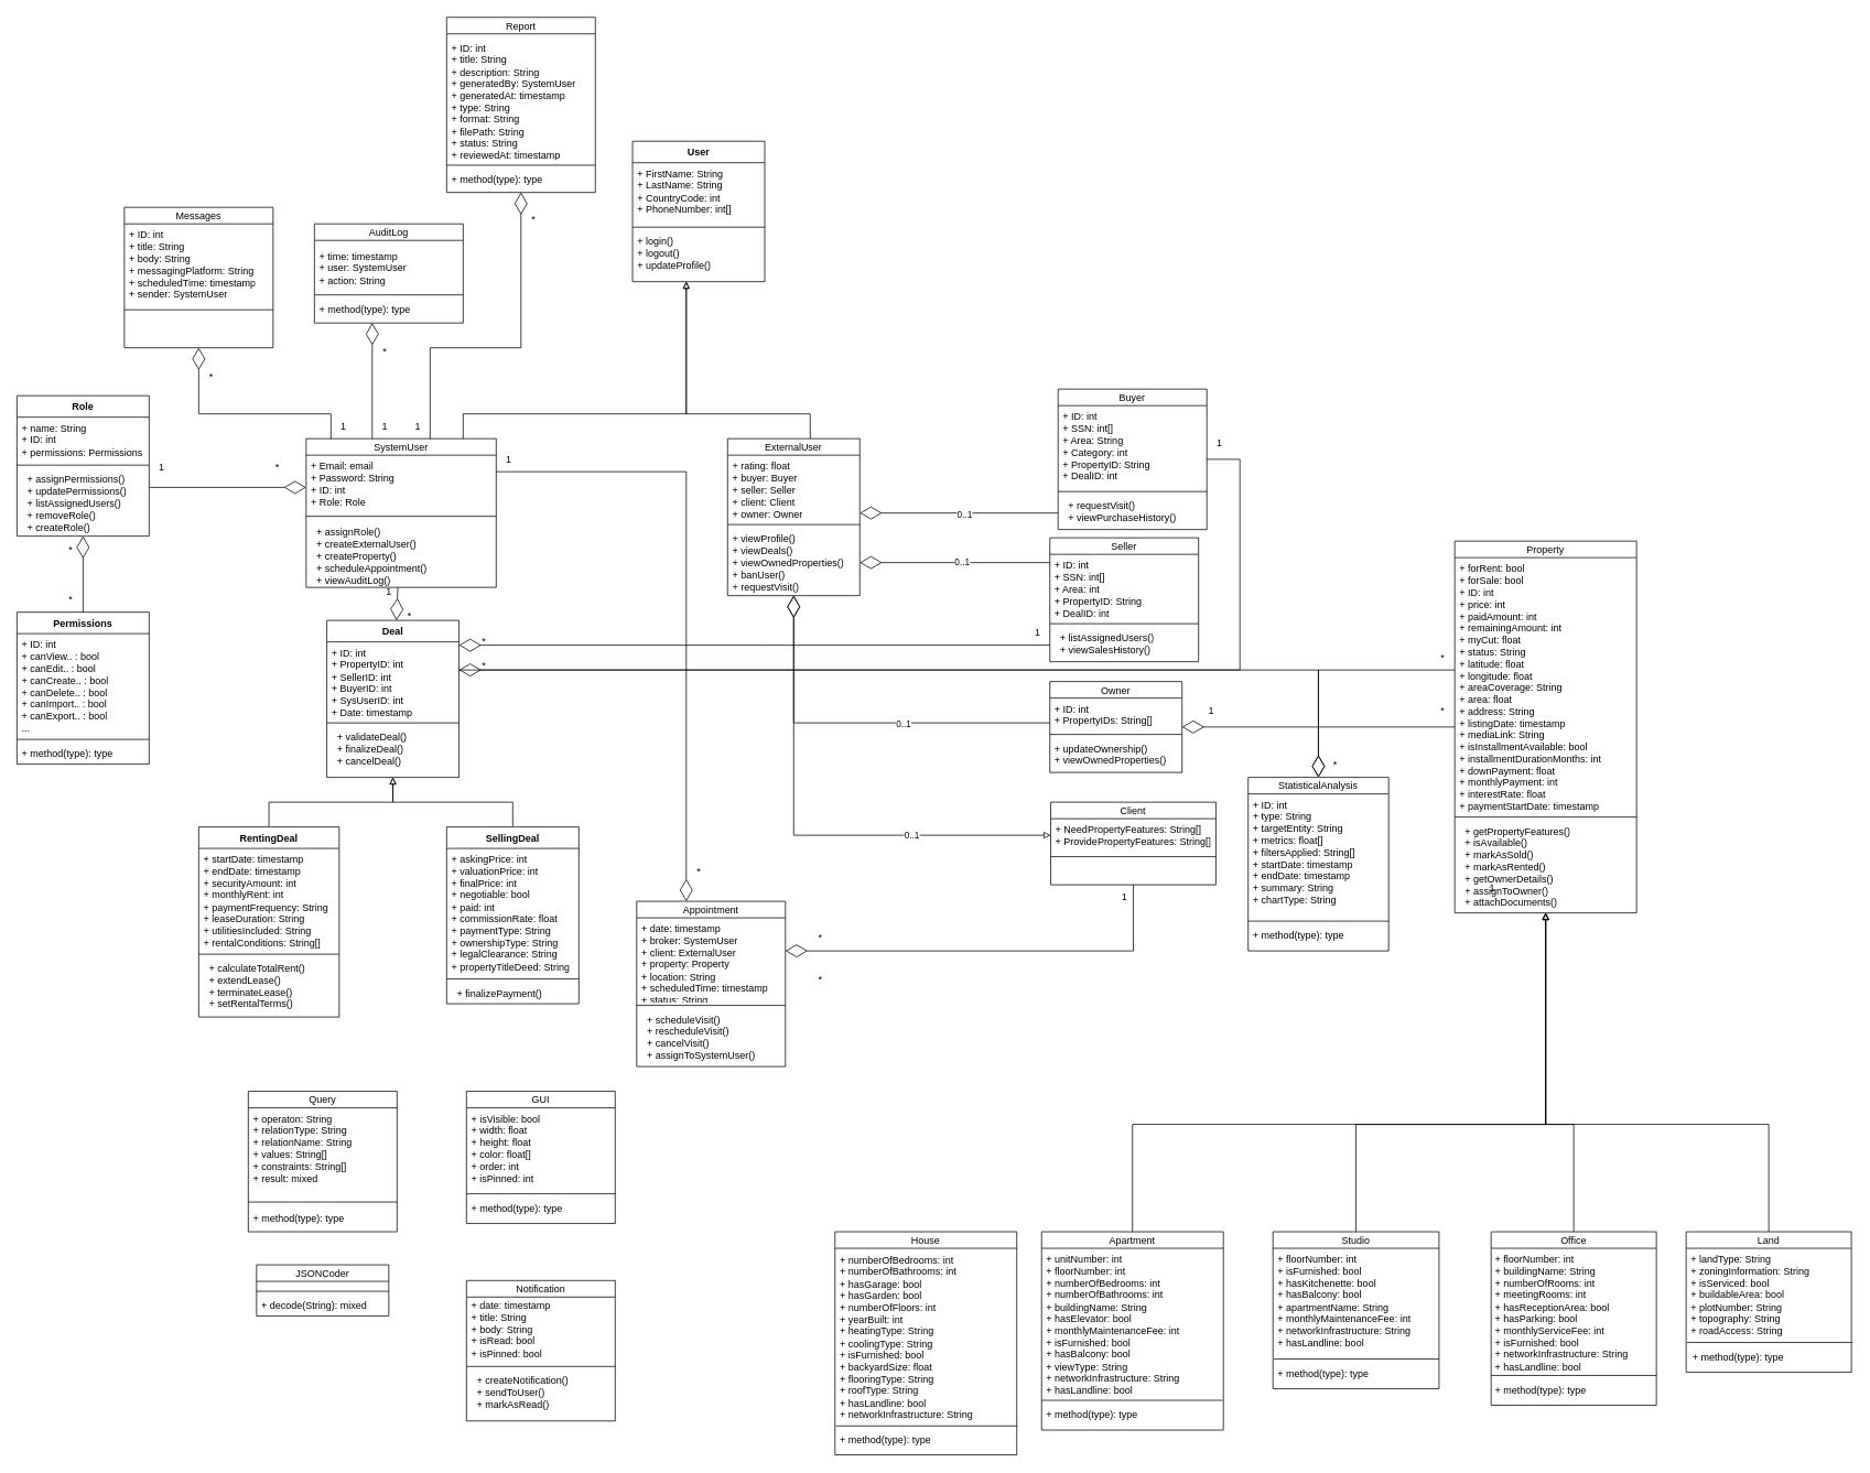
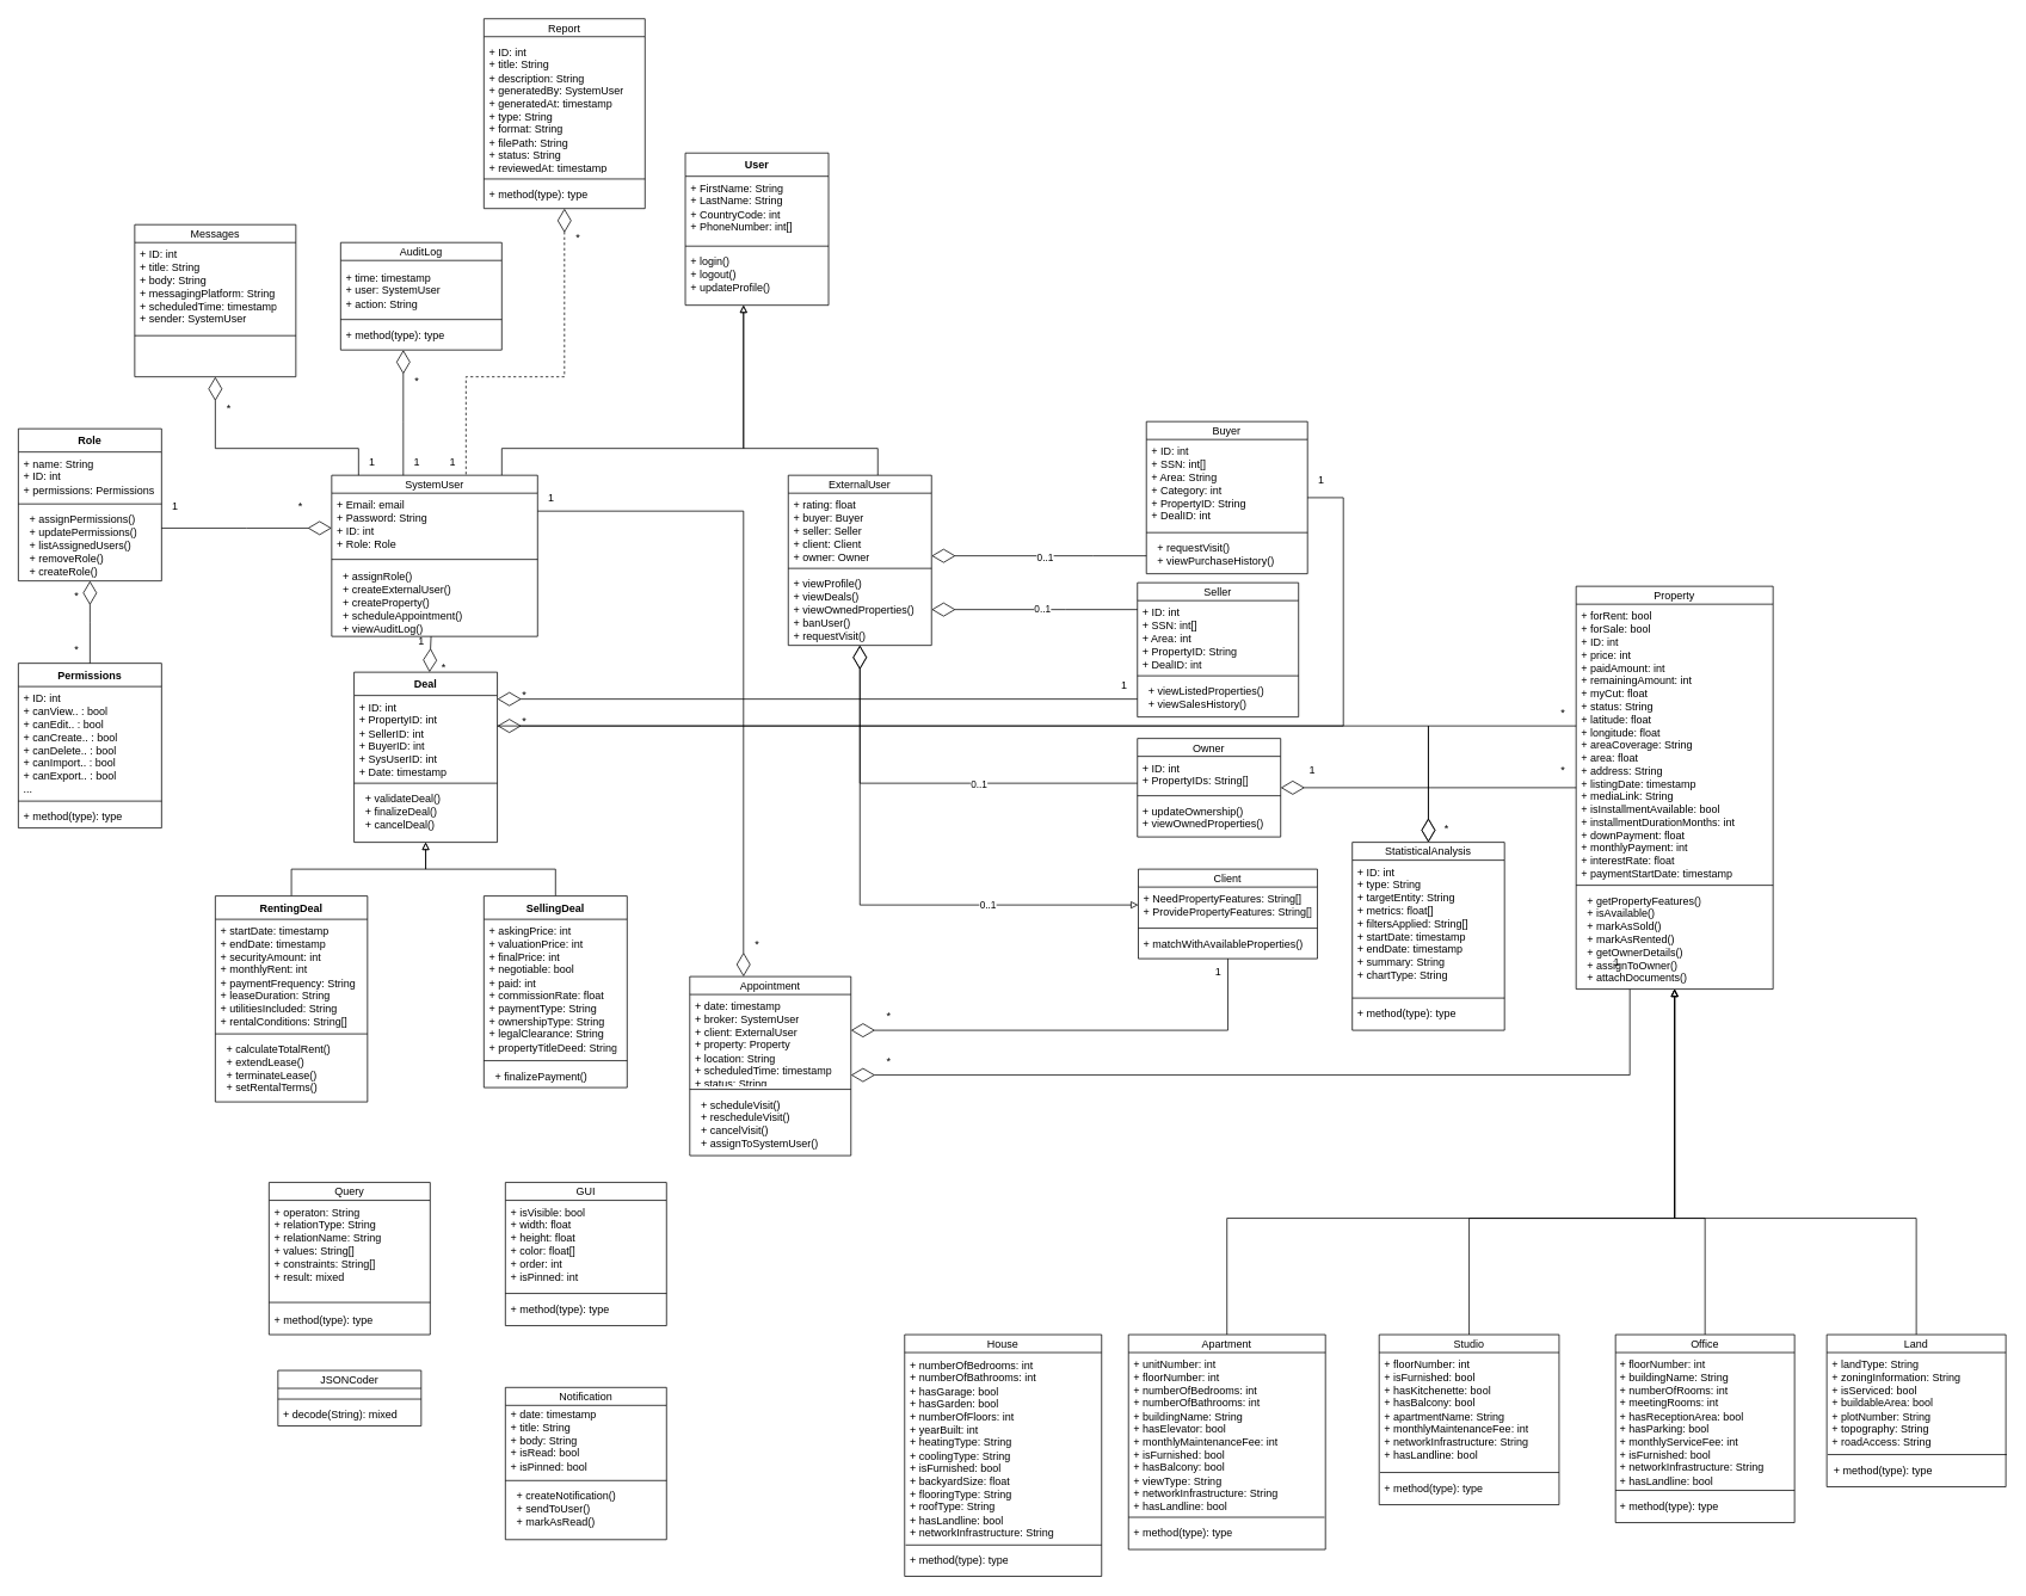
- <mxCell id="161" value="" style="endArrow=none;html=1;endFill=0;startArrow=diamondThin;startFill=0;edgeStyle=elbowEdgeStyle;elbow=vertical;rounded=0;startSize=24;" edge="1" parent="1" source="71" target="3"><mxGeometry width="100" height="75" relative="1" as="geometry"><mxPoint x="630" y="212" as="sourcePoint" /><mxPoint x="520" y="530" as="targetPoint" /><Array as="points"><mxPoint x="520" y="420" /></Array></mxGeometry></mxCell>
+ <mxCell id="161" value="" style="endArrow=none;html=1;endFill=0;startArrow=diamondThin;startFill=0;edgeStyle=elbowEdgeStyle;elbow=vertical;rounded=0;startSize=24;dashed=1;" edge="1" parent="1" source="71" target="3"><mxGeometry width="100" height="75" relative="1" as="geometry"><mxPoint x="630" y="212" as="sourcePoint" /><mxPoint x="520" y="530" as="targetPoint" /><Array as="points"><mxPoint x="520" y="420" /></Array></mxGeometry></mxCell>
- <mxCell id="19" value="&lt;div&gt;&amp;nbsp; + listAssignedUsers()&lt;/div&gt;&lt;div&gt;&amp;nbsp; + viewSalesHistory()&lt;/div&gt;" style="text;strokeColor=none;fillColor=none;align=left;verticalAlign=top;spacingLeft=4;spacingRight=4;overflow=hidden;rotatable=0;points=[[0,0.5],[1,0.5]];portConstraint=eastwest;whiteSpace=wrap;html=1;" vertex="1" parent="16"><mxGeometry y="108" width="180" height="42" as="geometry" /></mxCell>
+ <mxCell id="19" value="&lt;div&gt;&amp;nbsp; + viewListedProperties()&lt;/div&gt;&lt;div&gt;&amp;nbsp; + viewSalesHistory()&lt;/div&gt;" style="text;strokeColor=none;fillColor=none;align=left;verticalAlign=top;spacingLeft=4;spacingRight=4;overflow=hidden;rotatable=0;points=[[0,0.5],[1,0.5]];portConstraint=eastwest;whiteSpace=wrap;html=1;" vertex="1" parent="16"><mxGeometry y="108" width="180" height="42" as="geometry" /></mxCell>
+ <mxCell id="27" value="+ matchWithAvailableProperties()" style="text;strokeColor=none;fillColor=none;align=left;verticalAlign=top;spacingLeft=4;spacingRight=4;overflow=hidden;rotatable=0;points=[[0,0.5],[1,0.5]];portConstraint=eastwest;whiteSpace=wrap;html=1;" vertex="1" parent="24"><mxGeometry y="70" width="200" height="30" as="geometry" /></mxCell>
+ <mxCell id="150" value="" style="endArrow=none;html=1;endFill=0;startArrow=diamondThin;startFill=0;edgeStyle=elbowEdgeStyle;elbow=vertical;rounded=0;startSize=24;" edge="1" parent="1" source="60" target="28"><mxGeometry width="100" height="75" relative="1" as="geometry"><mxPoint x="890" y="1095" as="sourcePoint" /><mxPoint x="990" y="1020" as="targetPoint" /><Array as="points"><mxPoint x="1820" y="1200" /></Array></mxGeometry></mxCell>
